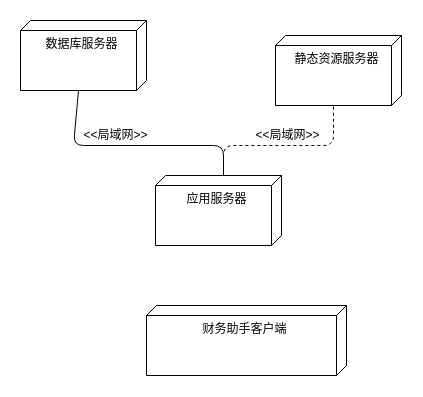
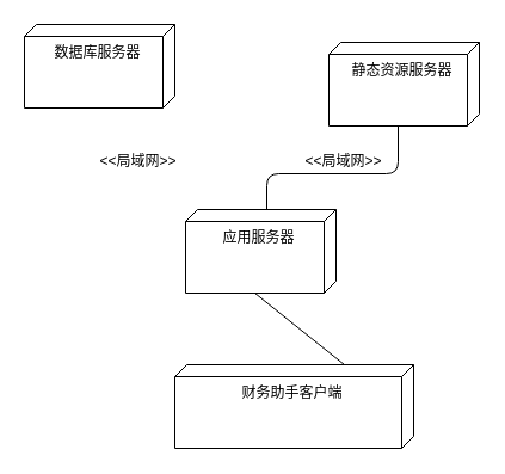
- <mxCell id="8" value="" style="endArrow=none;html=1;entryX=0;entryY=0;entryDx=70;entryDy=68;entryPerimeter=0;exitX=0;exitY=0;exitDx=0;exitDy=58;exitPerimeter=0;" edge="1" parent="1" source="2" target="3"><mxGeometry width="50" height="50" relative="1" as="geometry"><mxPoint x="215" y="135" as="sourcePoint" /><mxPoint x="135" y="295" as="targetPoint" /><Array as="points"><mxPoint x="223" y="145" /><mxPoint x="73" y="145" /></Array></mxGeometry></mxCell>
- <mxCell id="6" value="" style="endArrow=none;html=1;entryX=0;entryY=0;entryDx=70;entryDy=68;entryPerimeter=0;exitX=0;exitY=0;exitDx=0;exitDy=58;exitPerimeter=0;dashed=1;" edge="1" parent="1" source="2" target="5"><mxGeometry width="50" height="50" relative="1" as="geometry"><mxPoint x="65" y="325" as="sourcePoint" /><mxPoint x="115" y="275" as="targetPoint" /><Array as="points"><mxPoint x="223" y="145" /><mxPoint x="333" y="145" /></Array></mxGeometry></mxCell>
+ <mxCell id="6" value="" style="endArrow=none;html=1;entryX=0;entryY=0;entryDx=70;entryDy=68;entryPerimeter=0;exitX=0;exitY=0;exitDx=0;exitDy=58;exitPerimeter=0;" edge="1" parent="1" source="2" target="5"><mxGeometry width="50" height="50" relative="1" as="geometry"><mxPoint x="65" y="325" as="sourcePoint" /><mxPoint x="115" y="275" as="targetPoint" /><Array as="points"><mxPoint x="223" y="145" /><mxPoint x="333" y="145" /></Array></mxGeometry></mxCell>
+ <mxCell id="7" value="" style="endArrow=none;html=1;entryX=0;entryY=0;entryDx=70;entryDy=68;entryPerimeter=0;exitX=0;exitY=0;exitDx=0;exitDy=58;exitPerimeter=0;" edge="1" parent="1" source="4" target="2"><mxGeometry width="50" height="50" relative="1" as="geometry"><mxPoint x="75" y="335" as="sourcePoint" /><mxPoint x="125" y="285" as="targetPoint" /></mxGeometry></mxCell>
